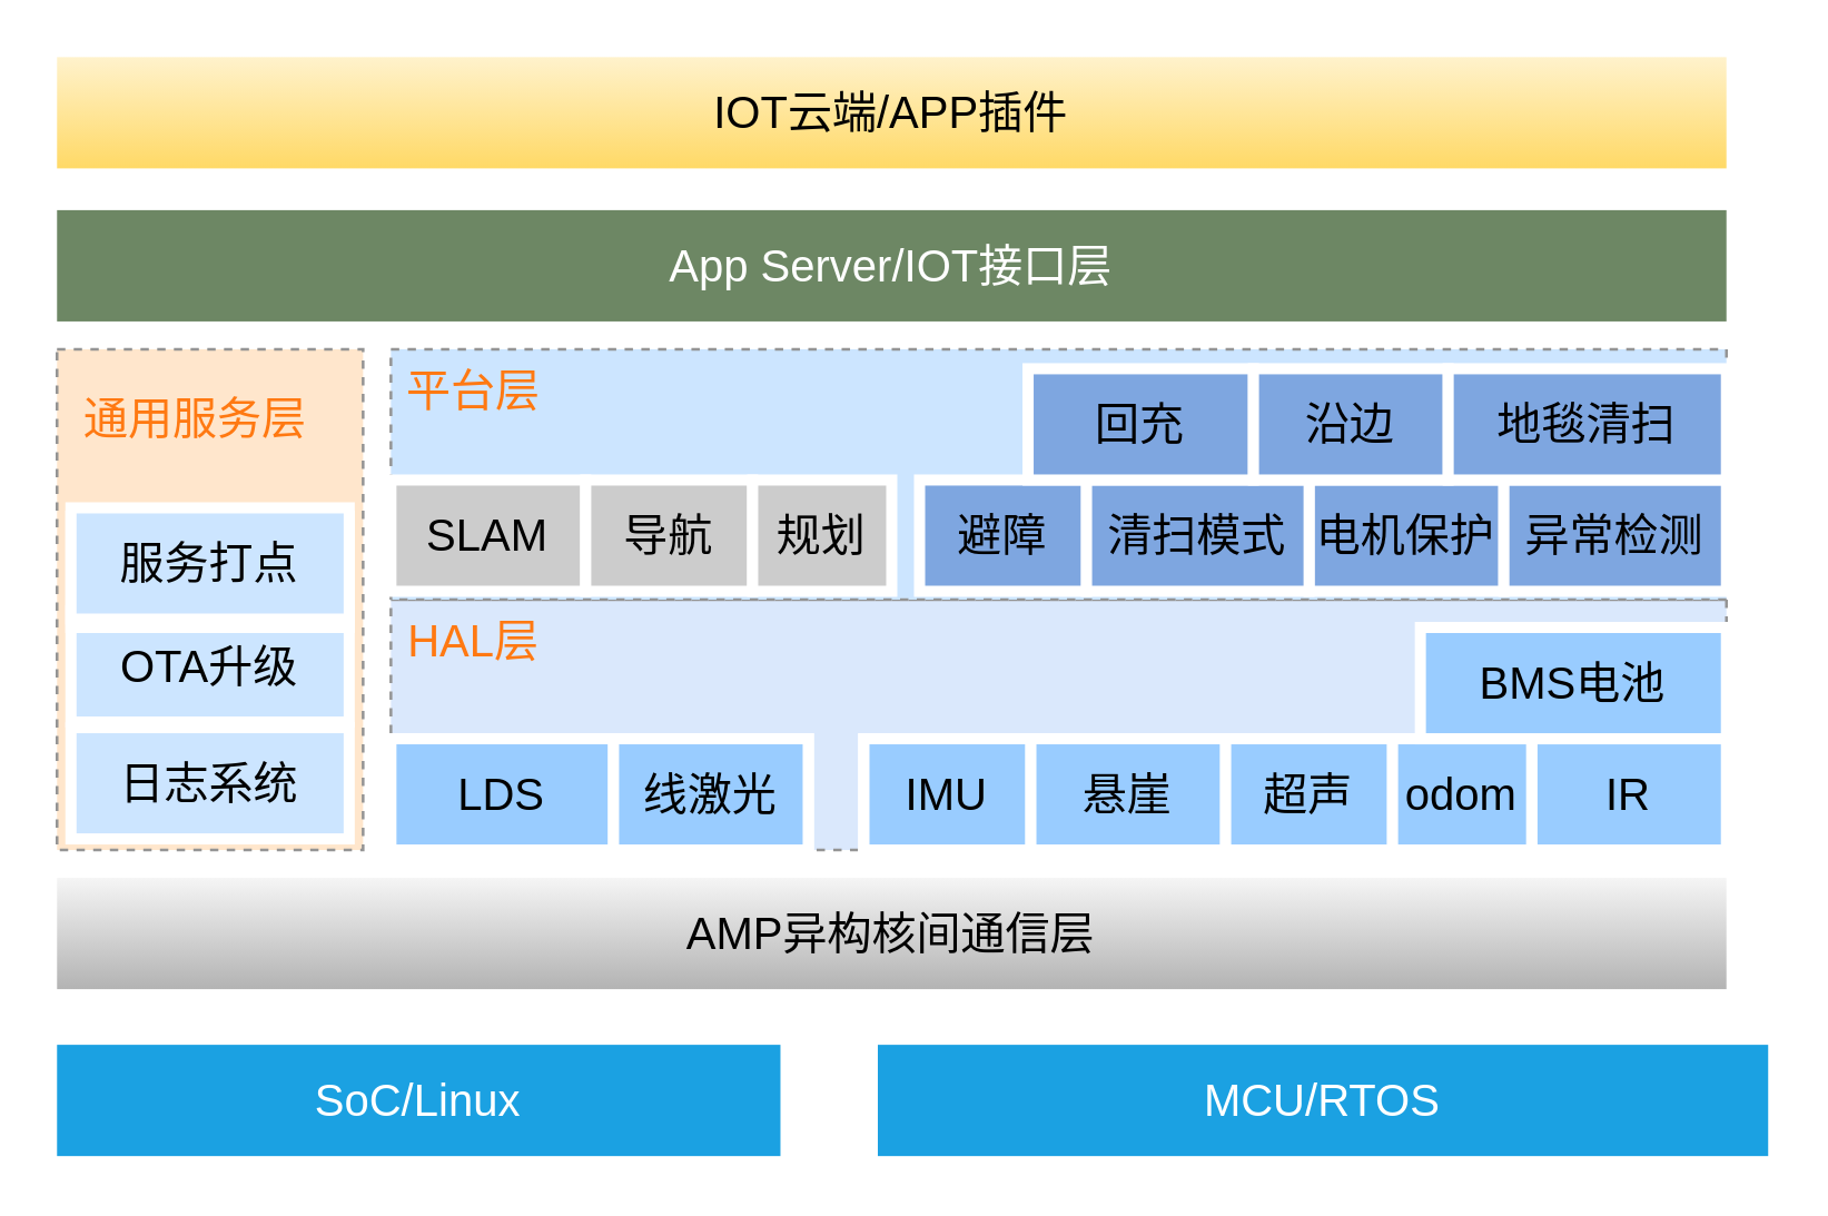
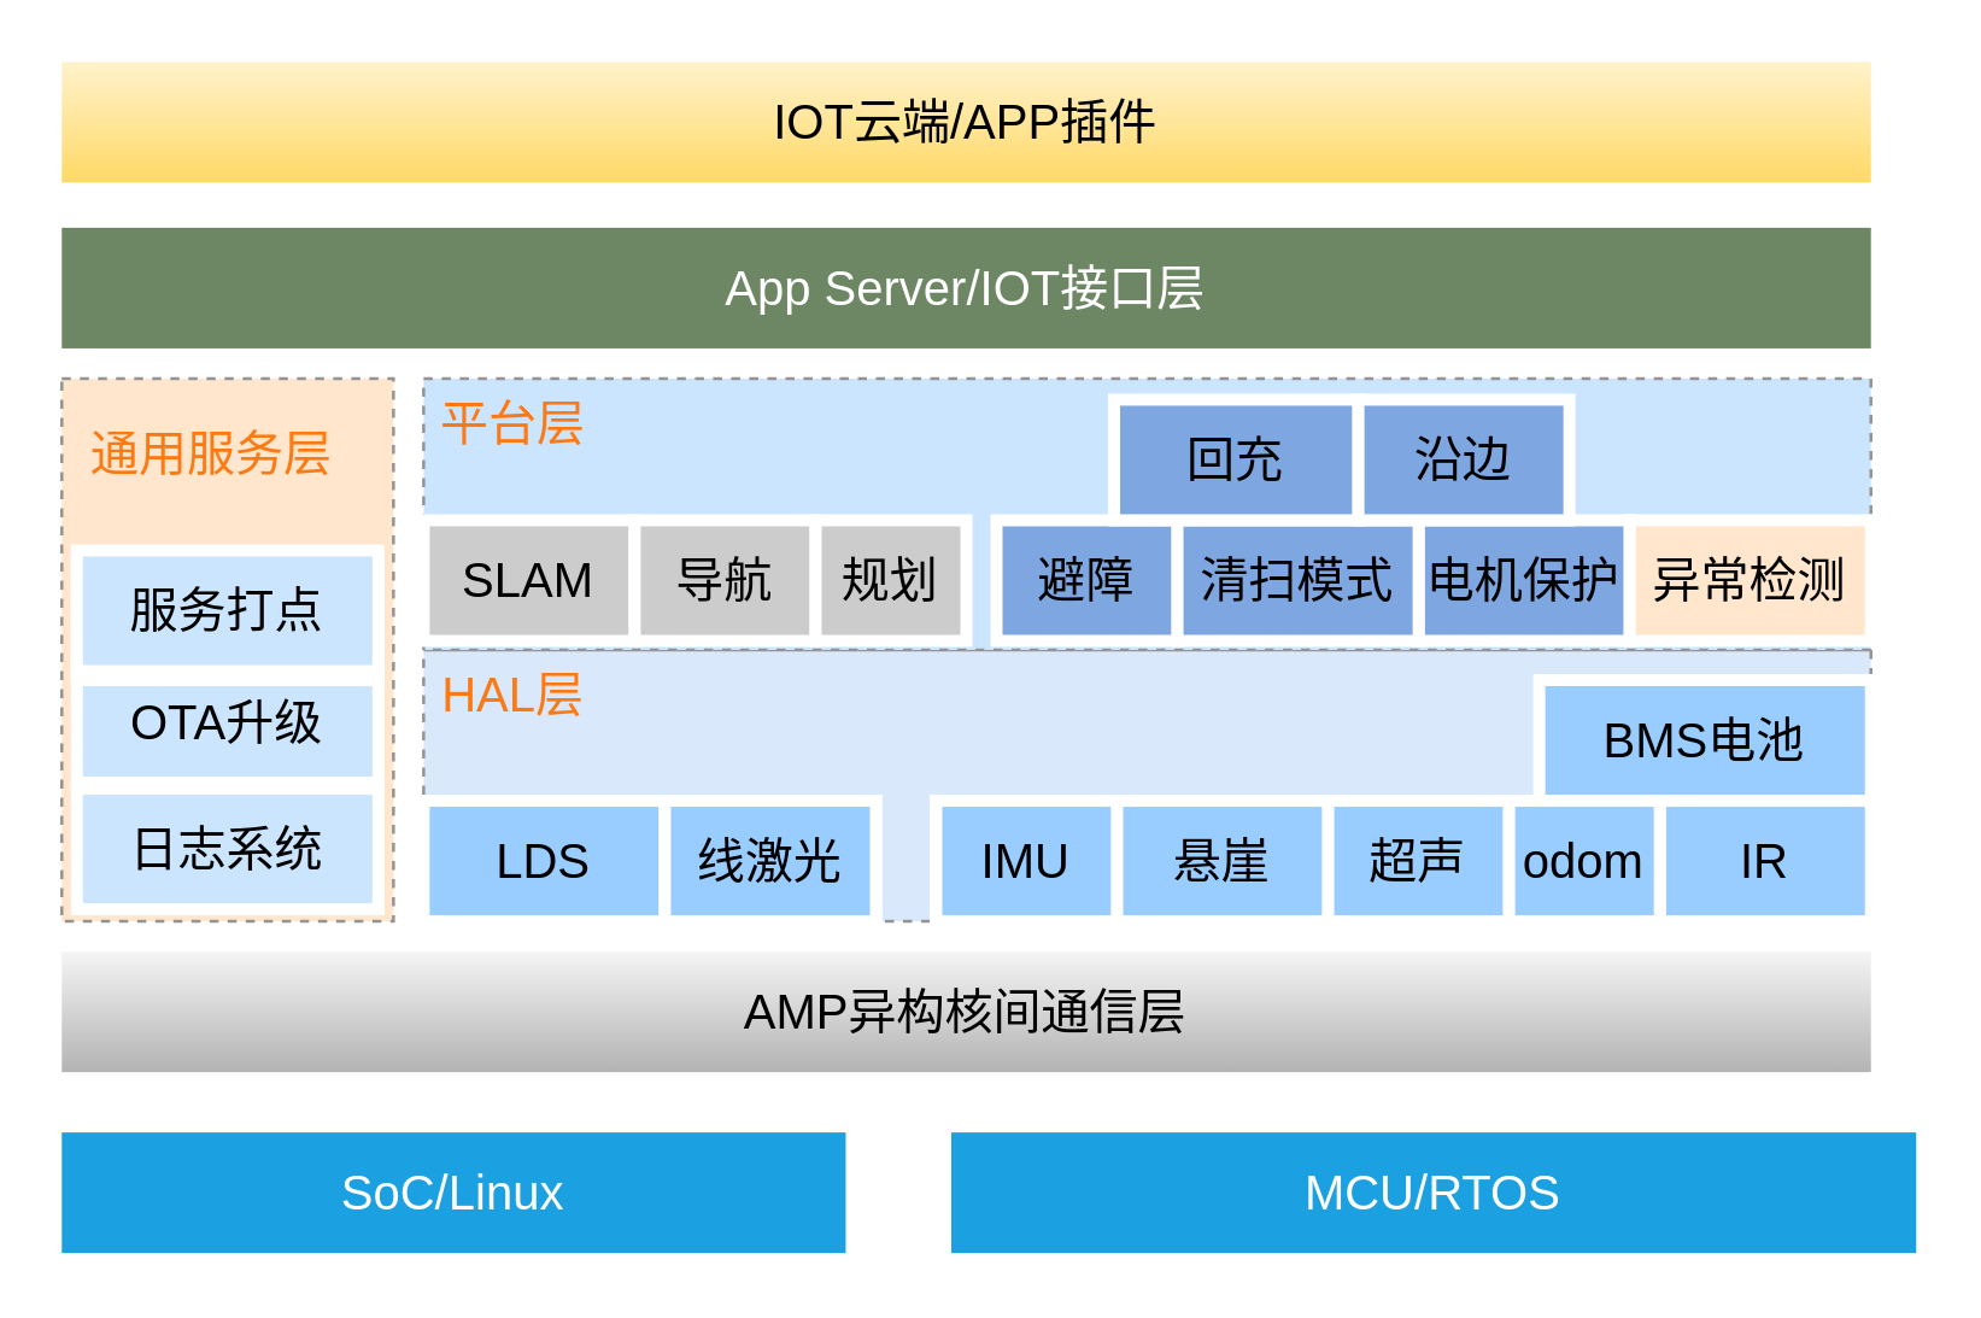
- <mxCell id="47" value="地毯清扫" style="rounded=0;whiteSpace=wrap;html=1;fontSize=16;fillColor=#7EA6E0;strokeColor=#FFFFFF;strokeWidth=4;" parent="1" vertex="1"><mxGeometry x="520" y="132" width="100" height="40" as="geometry" /></mxCell>
- <mxCell id="17" value="异常检测" style="rounded=0;whiteSpace=wrap;html=1;fontSize=16;fillColor=#7EA6E0;strokeColor=#FFFFFF;strokeWidth=4;" parent="1" vertex="1"><mxGeometry x="540" y="172" width="80" height="40" as="geometry" /></mxCell>
+ <mxCell id="17" value="异常检测" style="rounded=0;whiteSpace=wrap;html=1;fontSize=16;fillColor=#ffe6cc;strokeColor=#FFFFFF;strokeWidth=4;" parent="1" vertex="1"><mxGeometry x="540" y="172" width="80" height="40" as="geometry" /></mxCell>
